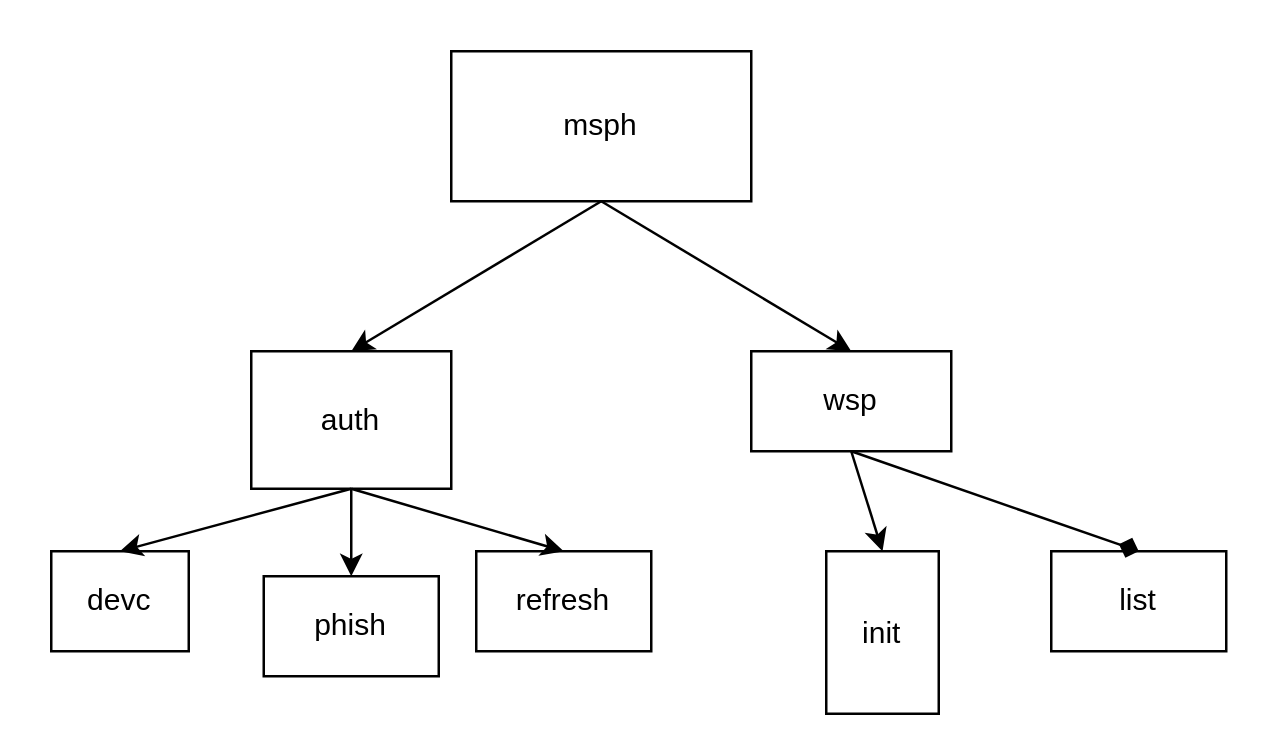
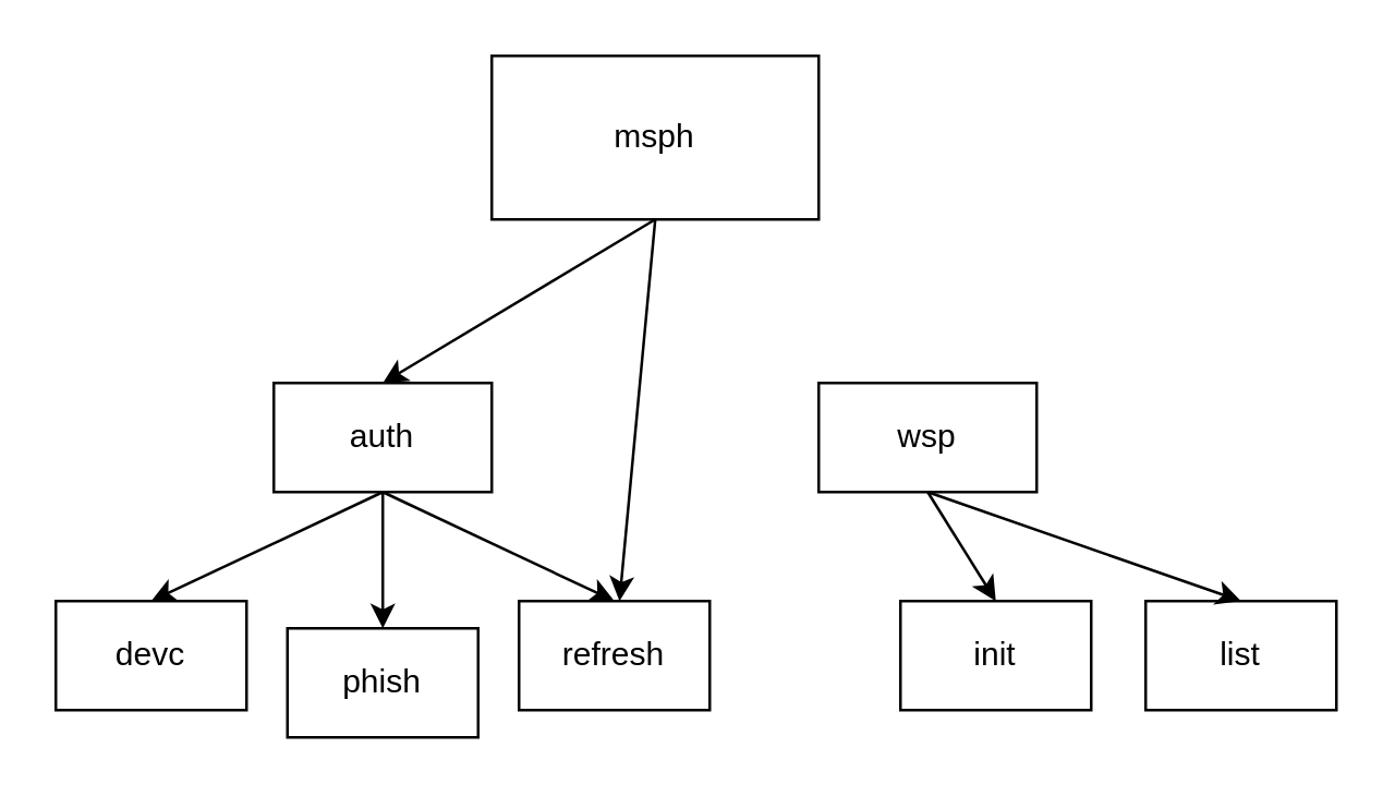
- <mxCell id="11" value="" style="endArrow=classic;html=1;exitX=0.5;exitY=1;exitDx=0;exitDy=0;entryX=0.5;entryY=0;entryDx=0;entryDy=0;" edge="1" parent="1" source="2" target="5"><mxGeometry width="50" height="50" relative="1" as="geometry"><mxPoint x="244" y="93" as="sourcePoint" /><mxPoint x="150" y="150" as="targetPoint" /></mxGeometry></mxCell>
+ <mxCell id="11" value="" style="endArrow=classic;html=1;exitX=0.5;exitY=1;exitDx=0;exitDy=0;" edge="1" parent="1" source="2" target="7"><mxGeometry width="50" height="50" relative="1" as="geometry"><mxPoint x="244" y="93" as="sourcePoint" /><mxPoint x="150" y="150" as="targetPoint" /></mxGeometry></mxCell>
- <mxCell id="3" value="auth" style="rounded=0;whiteSpace=wrap;html=1;" vertex="1" parent="1"><mxGeometry x="100" y="140" width="80" height="55" as="geometry" /></mxCell>
+ <mxCell id="3" value="auth" style="rounded=0;whiteSpace=wrap;html=1;" vertex="1" parent="1"><mxGeometry x="100" y="140" width="80" height="40" as="geometry" /></mxCell>
- <mxCell id="16" value="" style="endArrow=diamond;html=1;exitX=0.5;exitY=1;exitDx=0;exitDy=0;entryX=0.5;entryY=0;entryDx=0;entryDy=0;" edge="1" parent="1" source="5" target="9"><mxGeometry width="50" height="50" relative="1" as="geometry"><mxPoint x="294" y="143" as="sourcePoint" /><mxPoint x="200" y="200" as="targetPoint" /></mxGeometry></mxCell>
+ <mxCell id="16" value="" style="endArrow=classic;html=1;exitX=0.5;exitY=1;exitDx=0;exitDy=0;entryX=0.5;entryY=0;entryDx=0;entryDy=0;" edge="1" parent="1" source="5" target="9"><mxGeometry width="50" height="50" relative="1" as="geometry"><mxPoint x="294" y="143" as="sourcePoint" /><mxPoint x="200" y="200" as="targetPoint" /></mxGeometry></mxCell>
- <mxCell id="4" value="devc" style="rounded=0;whiteSpace=wrap;html=1;" vertex="1" parent="1"><mxGeometry x="20" y="220" width="55" height="40" as="geometry" /></mxCell>
+ <mxCell id="4" value="devc" style="rounded=0;whiteSpace=wrap;html=1;" vertex="1" parent="1"><mxGeometry x="20" y="220" width="70" height="40" as="geometry" /></mxCell>
- <mxCell id="8" value="init" style="rounded=0;whiteSpace=wrap;html=1;" vertex="1" parent="1"><mxGeometry x="330" y="220" width="45" height="65" as="geometry" /></mxCell>
+ <mxCell id="8" value="init" style="rounded=0;whiteSpace=wrap;html=1;" vertex="1" parent="1"><mxGeometry x="330" y="220" width="70" height="40" as="geometry" /></mxCell>
